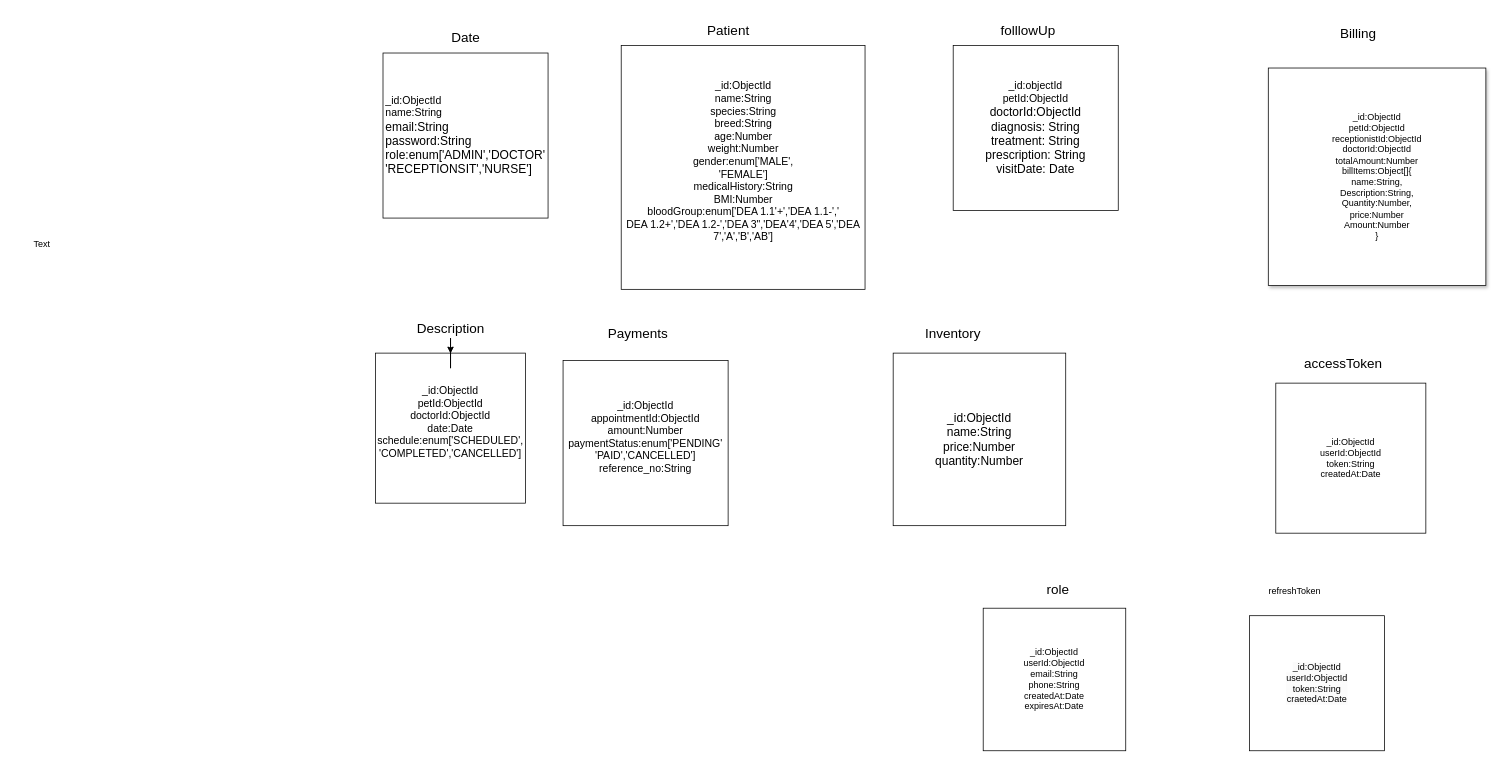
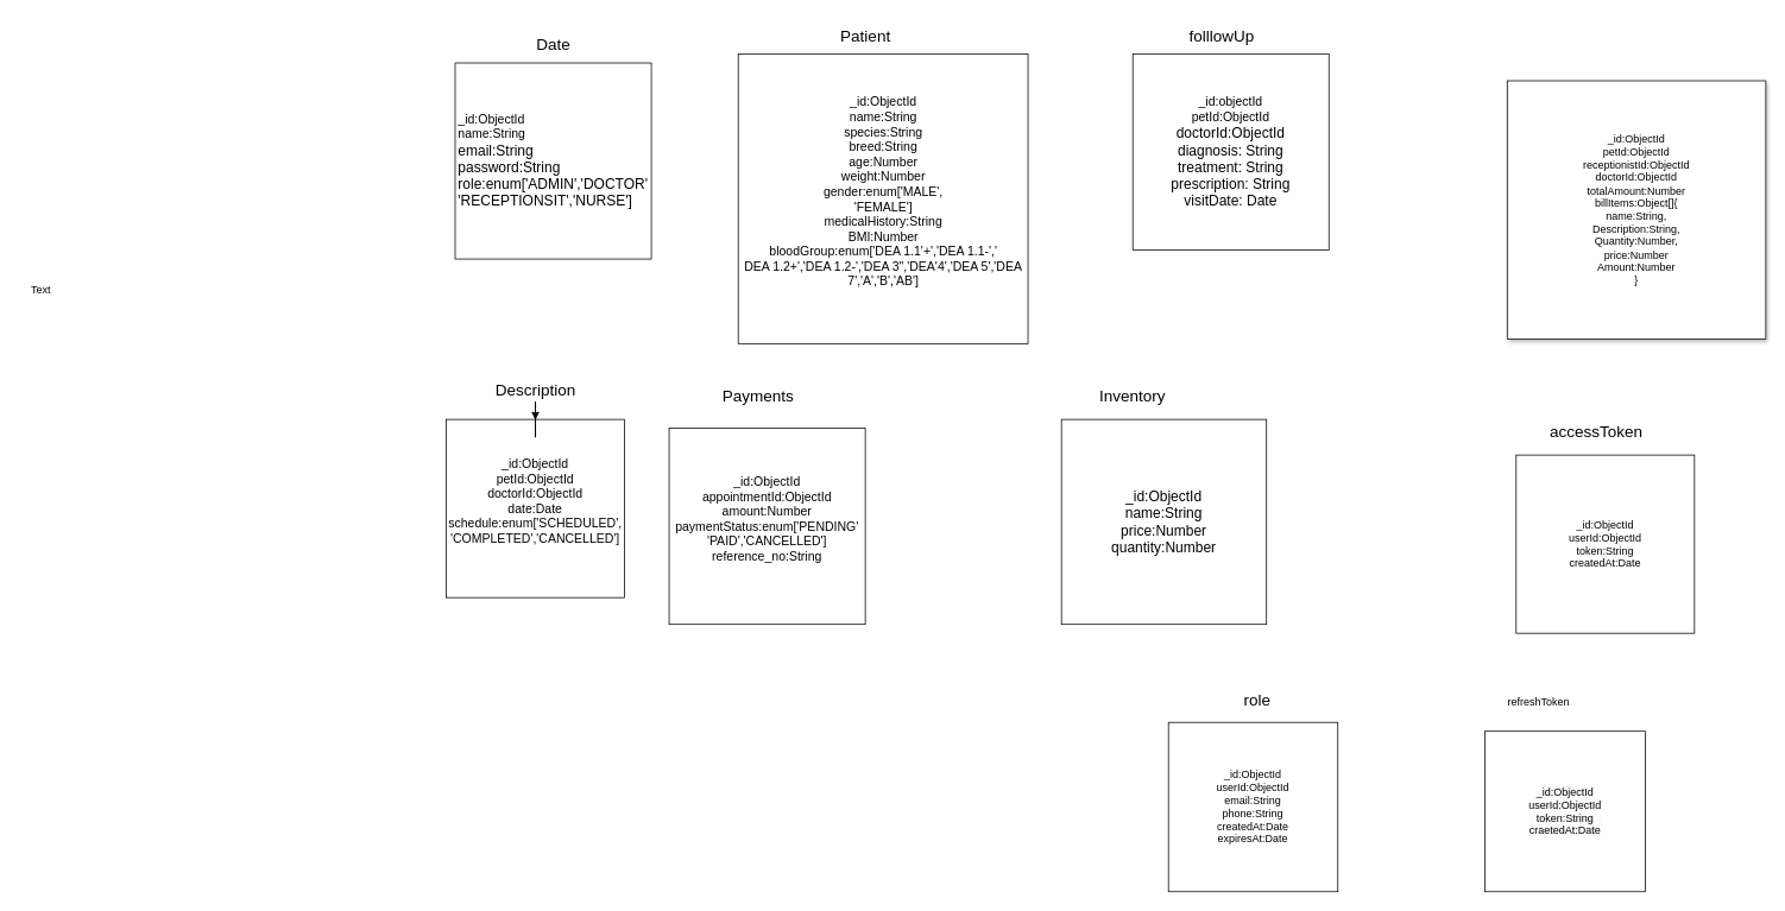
- <mxCell id="18" value="&lt;font style=&quot;font-size: 18px;&quot;&gt;Billing&lt;/font&gt;" style="text;html=1;align=center;verticalAlign=middle;whiteSpace=wrap;rounded=0;" parent="1" vertex="1"><mxGeometry x="1780" y="30" width="60" height="30" as="geometry" /></mxCell>
- <mxCell id="16" value="Text" style="text;html=1;align=center;verticalAlign=middle;resizable=0;points=[];autosize=1;strokeColor=none;fillColor=none;" parent="1" vertex="1"><mxGeometry x="30" y="310" width="50" height="30" as="geometry" /></mxCell>
+ <mxCell id="16" value="Text" style="text;html=1;align=center;verticalAlign=middle;resizable=0;points=[];autosize=1;strokeColor=none;fillColor=none;" parent="1" vertex="1"><mxGeometry x="20" y="310" width="50" height="30" as="geometry" /></mxCell>
